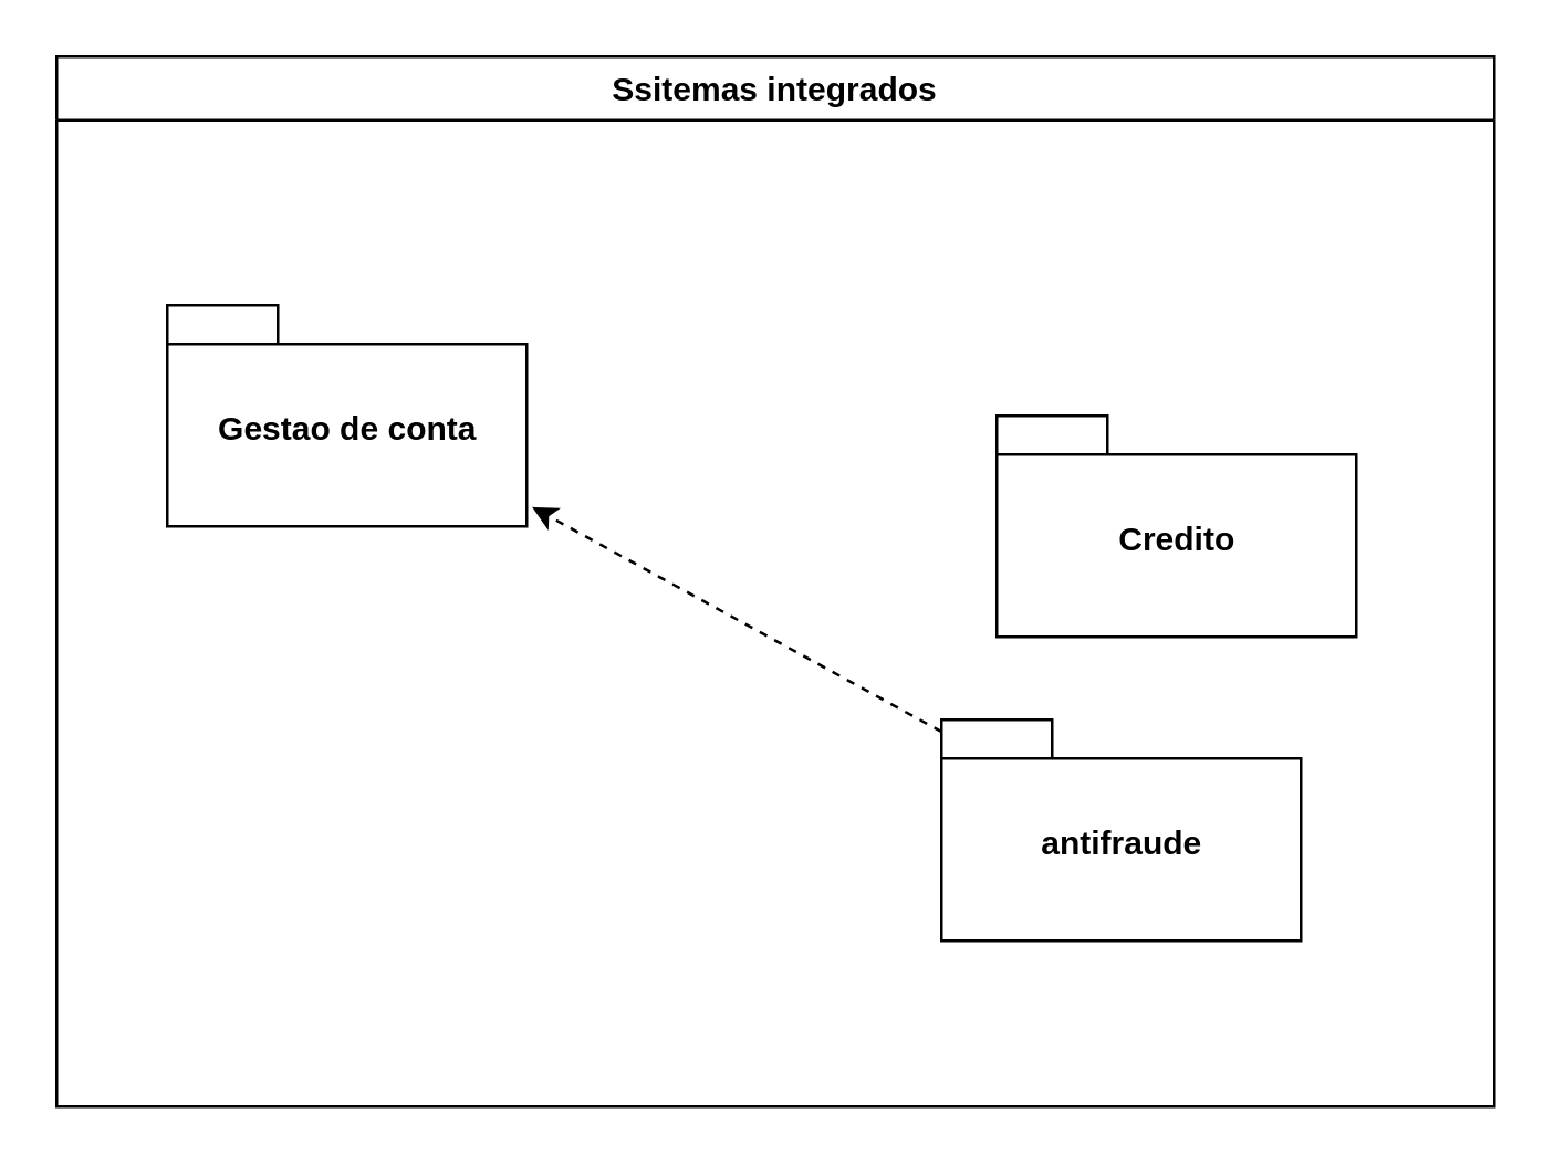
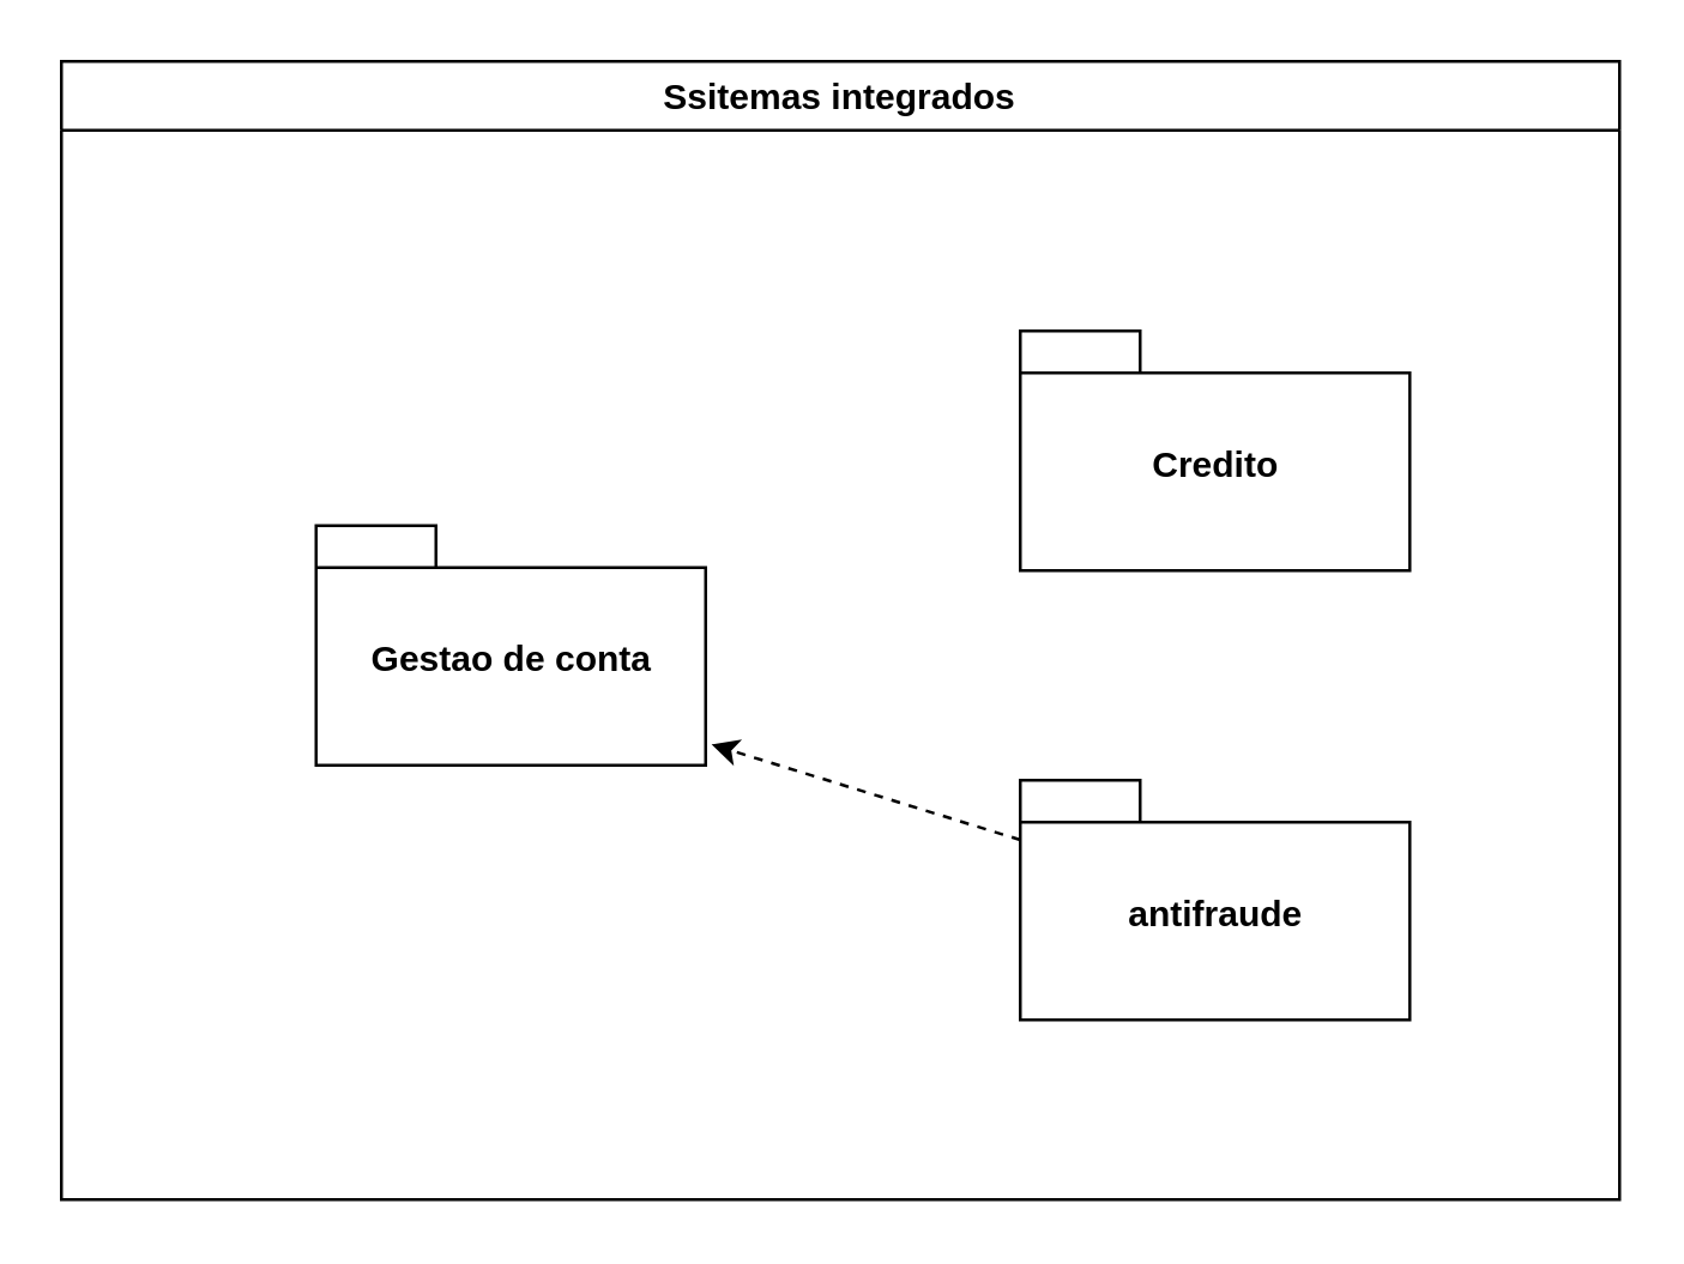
- <mxCell id="3" value="Gestao de conta" style="shape=folder;fontStyle=1;spacingTop=10;tabWidth=40;tabHeight=14;tabPosition=left;html=1;" vertex="1" parent="2"><mxGeometry x="40" y="90" width="130" height="80" as="geometry" /></mxCell>
+ <mxCell id="3" value="Gestao de conta" style="shape=folder;fontStyle=1;spacingTop=10;tabWidth=40;tabHeight=14;tabPosition=left;html=1;" vertex="1" parent="2"><mxGeometry x="85" y="155" width="130" height="80" as="geometry" /></mxCell>
- <mxCell id="4" value="Credito" style="shape=folder;fontStyle=1;spacingTop=10;tabWidth=40;tabHeight=14;tabPosition=left;html=1;" vertex="1" parent="2"><mxGeometry x="340" y="130" width="130" height="80" as="geometry" /></mxCell>
+ <mxCell id="4" value="Credito" style="shape=folder;fontStyle=1;spacingTop=10;tabWidth=40;tabHeight=14;tabPosition=left;html=1;" vertex="1" parent="2"><mxGeometry x="320" y="90" width="130" height="80" as="geometry" /></mxCell>
